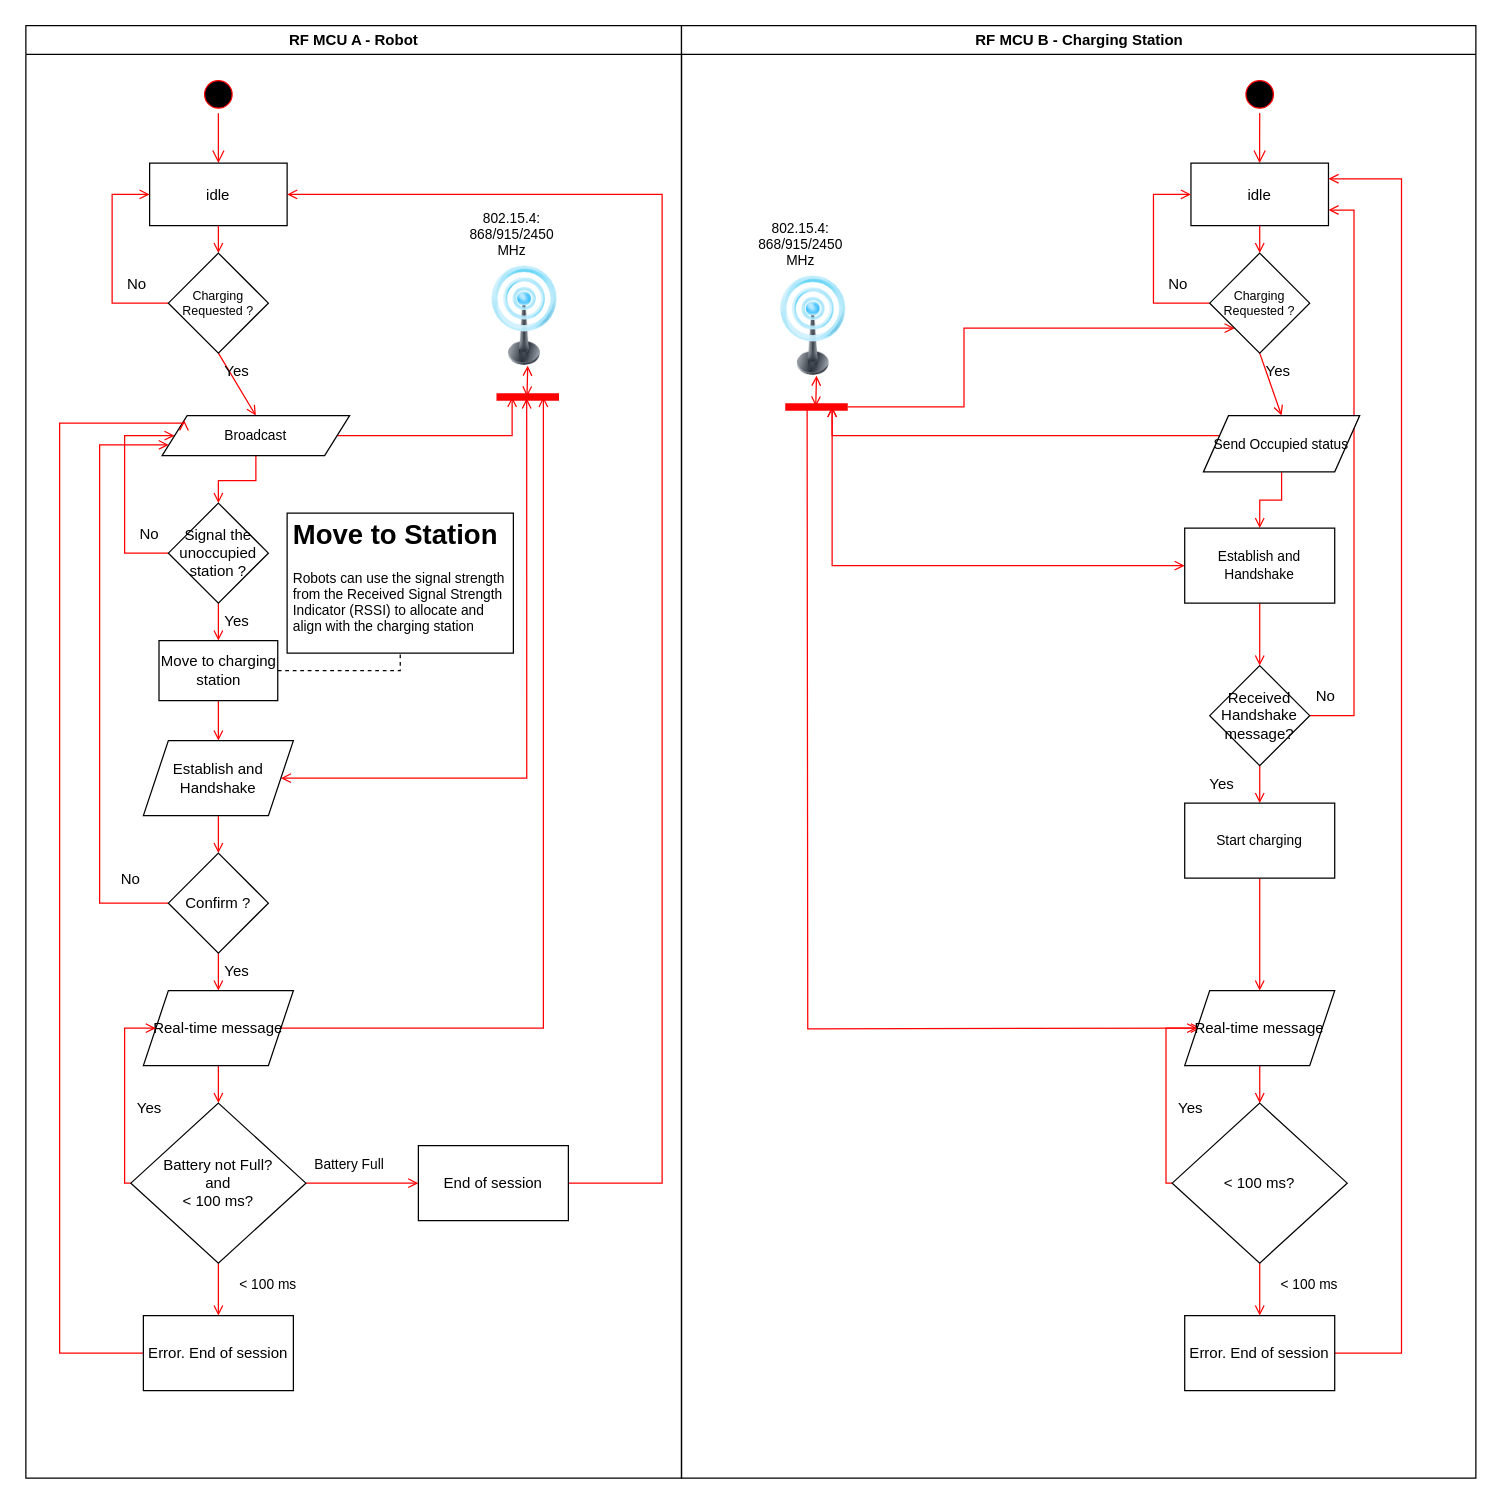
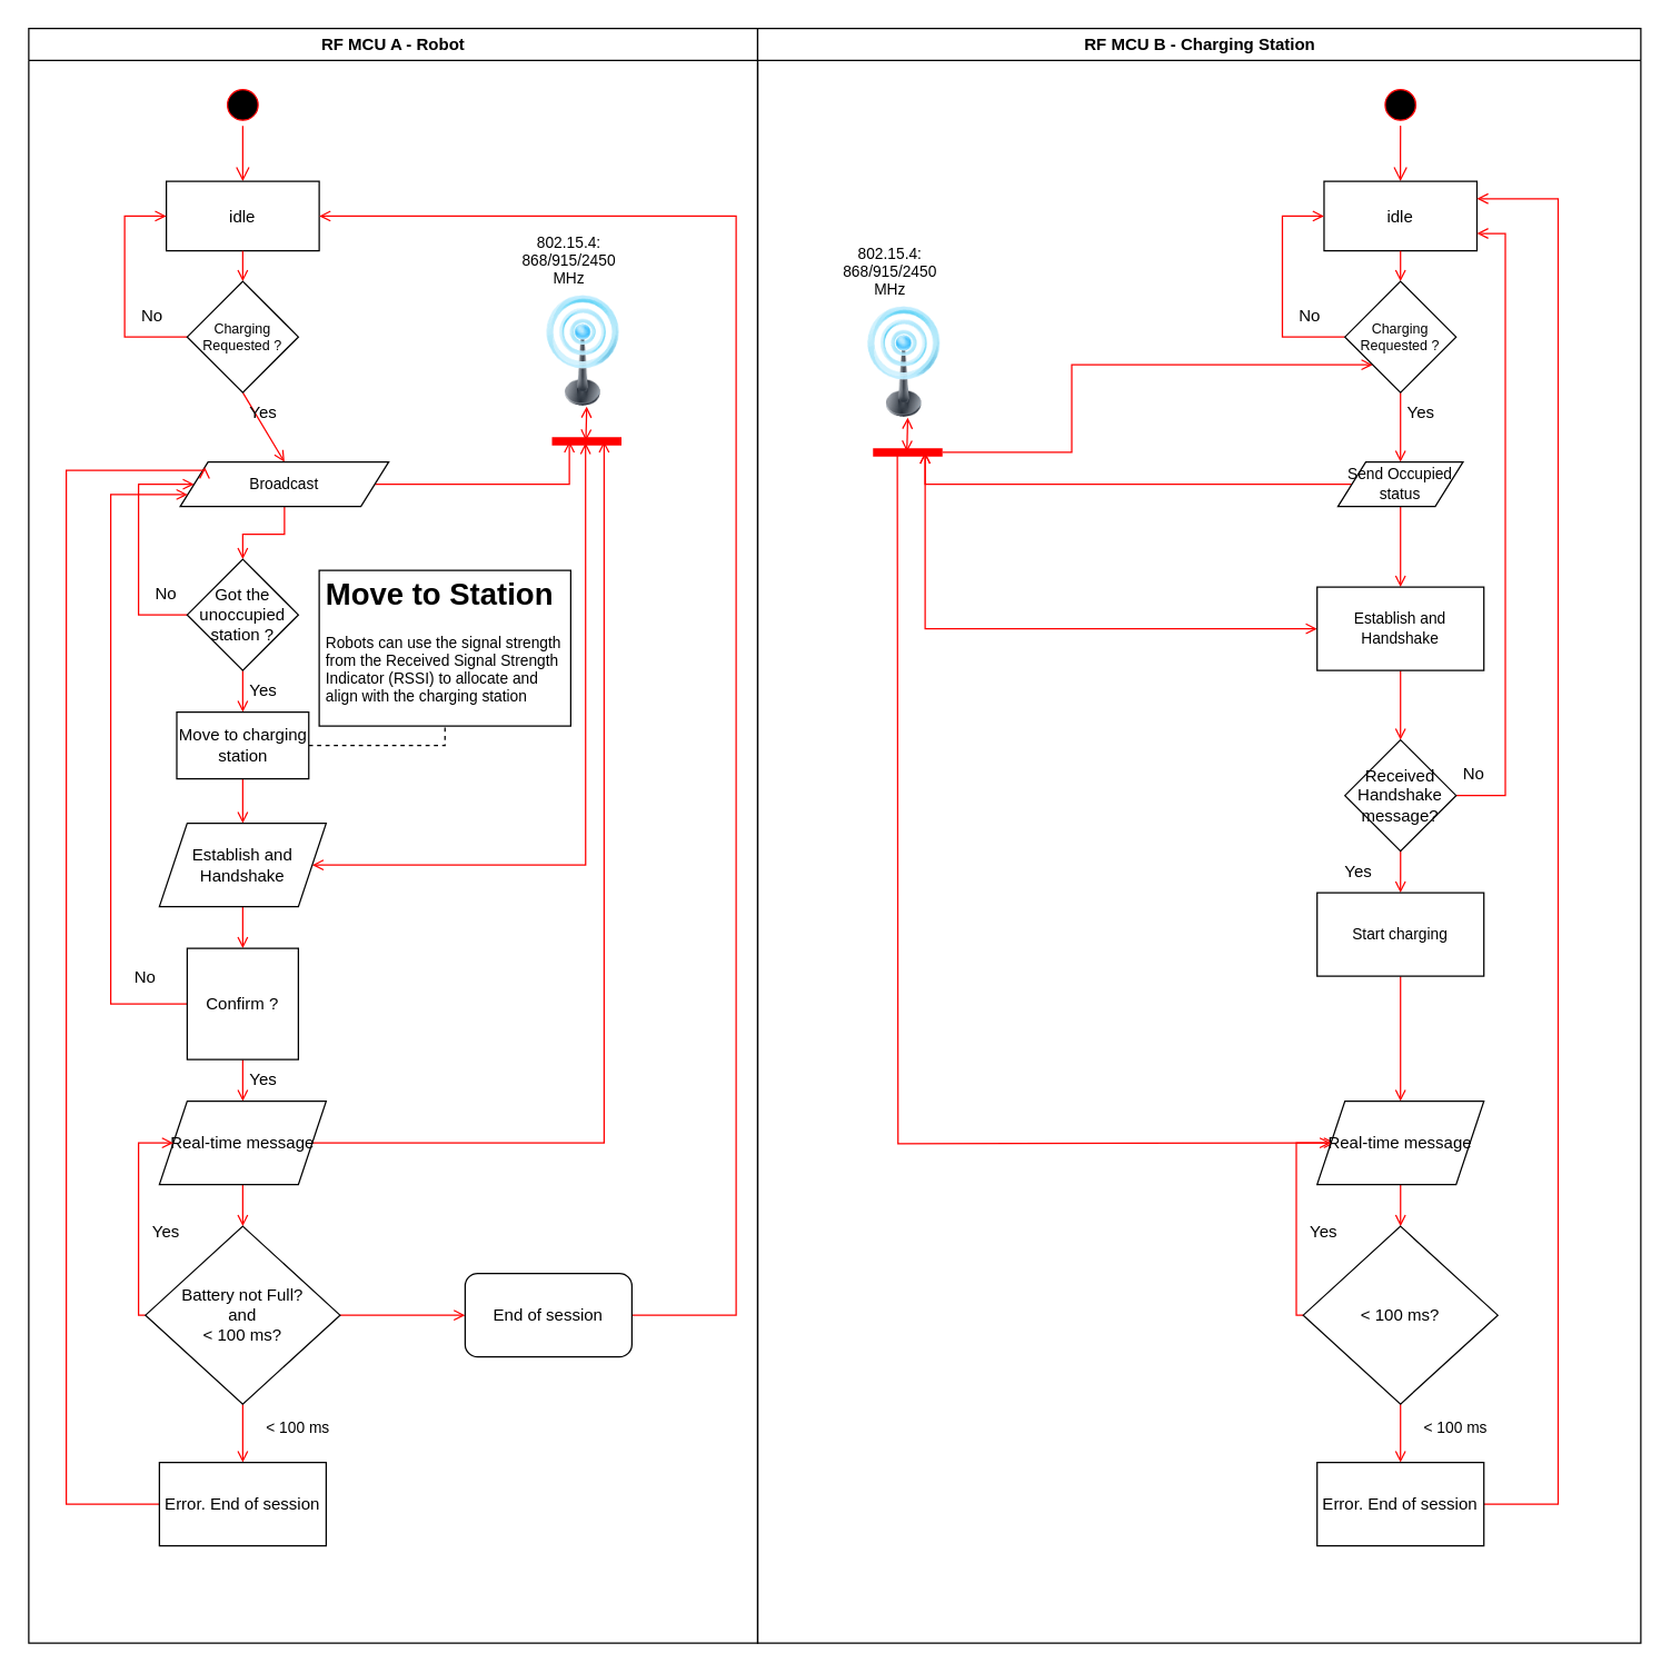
- <mxCell id="69" value="Send Occupied status" style="shape=parallelogram;perimeter=parallelogramPerimeter;whiteSpace=wrap;html=1;fixedSize=1;fontFamily=Helvetica;fontSize=11;fontColor=default;" vertex="1" parent="50"><mxGeometry x="417.57" y="312" width="125" height="45" as="geometry" /></mxCell>
+ <mxCell id="69" value="Send Occupied status" style="shape=parallelogram;perimeter=parallelogramPerimeter;whiteSpace=wrap;html=1;fixedSize=1;fontFamily=Helvetica;fontSize=11;fontColor=default;" vertex="1" parent="50"><mxGeometry x="417.57" y="312" width="90" height="32" as="geometry" /></mxCell>
- <mxCell id="18" value="Signal the unoccupied station ?" style="rhombus;whiteSpace=wrap;html=1;" vertex="1" parent="2"><mxGeometry x="114" y="382" width="80" height="80" as="geometry" /></mxCell>
+ <mxCell id="18" value="Got the unoccupied station ?" style="rhombus;whiteSpace=wrap;html=1;" vertex="1" parent="2"><mxGeometry x="114" y="382" width="80" height="80" as="geometry" /></mxCell>
- <mxCell id="30" value="Confirm ?" style="rhombus;whiteSpace=wrap;html=1;" vertex="1" parent="2"><mxGeometry x="114" y="662" width="80" height="80" as="geometry" /></mxCell>
+ <mxCell id="30" value="Confirm ?" style="whiteSpace=wrap;html=1;rounded=0;" vertex="1" parent="2"><mxGeometry x="114" y="662" width="80" height="80" as="geometry" /></mxCell>
- <mxCell id="43" value="Battery Full" style="text;html=1;strokeColor=none;fillColor=none;align=center;verticalAlign=middle;whiteSpace=wrap;rounded=0;fontSize=11;fontFamily=Helvetica;fontColor=default;" vertex="1" parent="2"><mxGeometry x="229" y="896" width="60" height="30" as="geometry" /></mxCell>
- <mxCell id="42" value="End of session" style="whiteSpace=wrap;html=1;" vertex="1" parent="2"><mxGeometry x="314" y="896" width="120" height="60" as="geometry" /></mxCell>
+ <mxCell id="42" value="End of session" style="whiteSpace=wrap;html=1;rounded=1;" vertex="1" parent="2"><mxGeometry x="314" y="896" width="120" height="60" as="geometry" /></mxCell>
